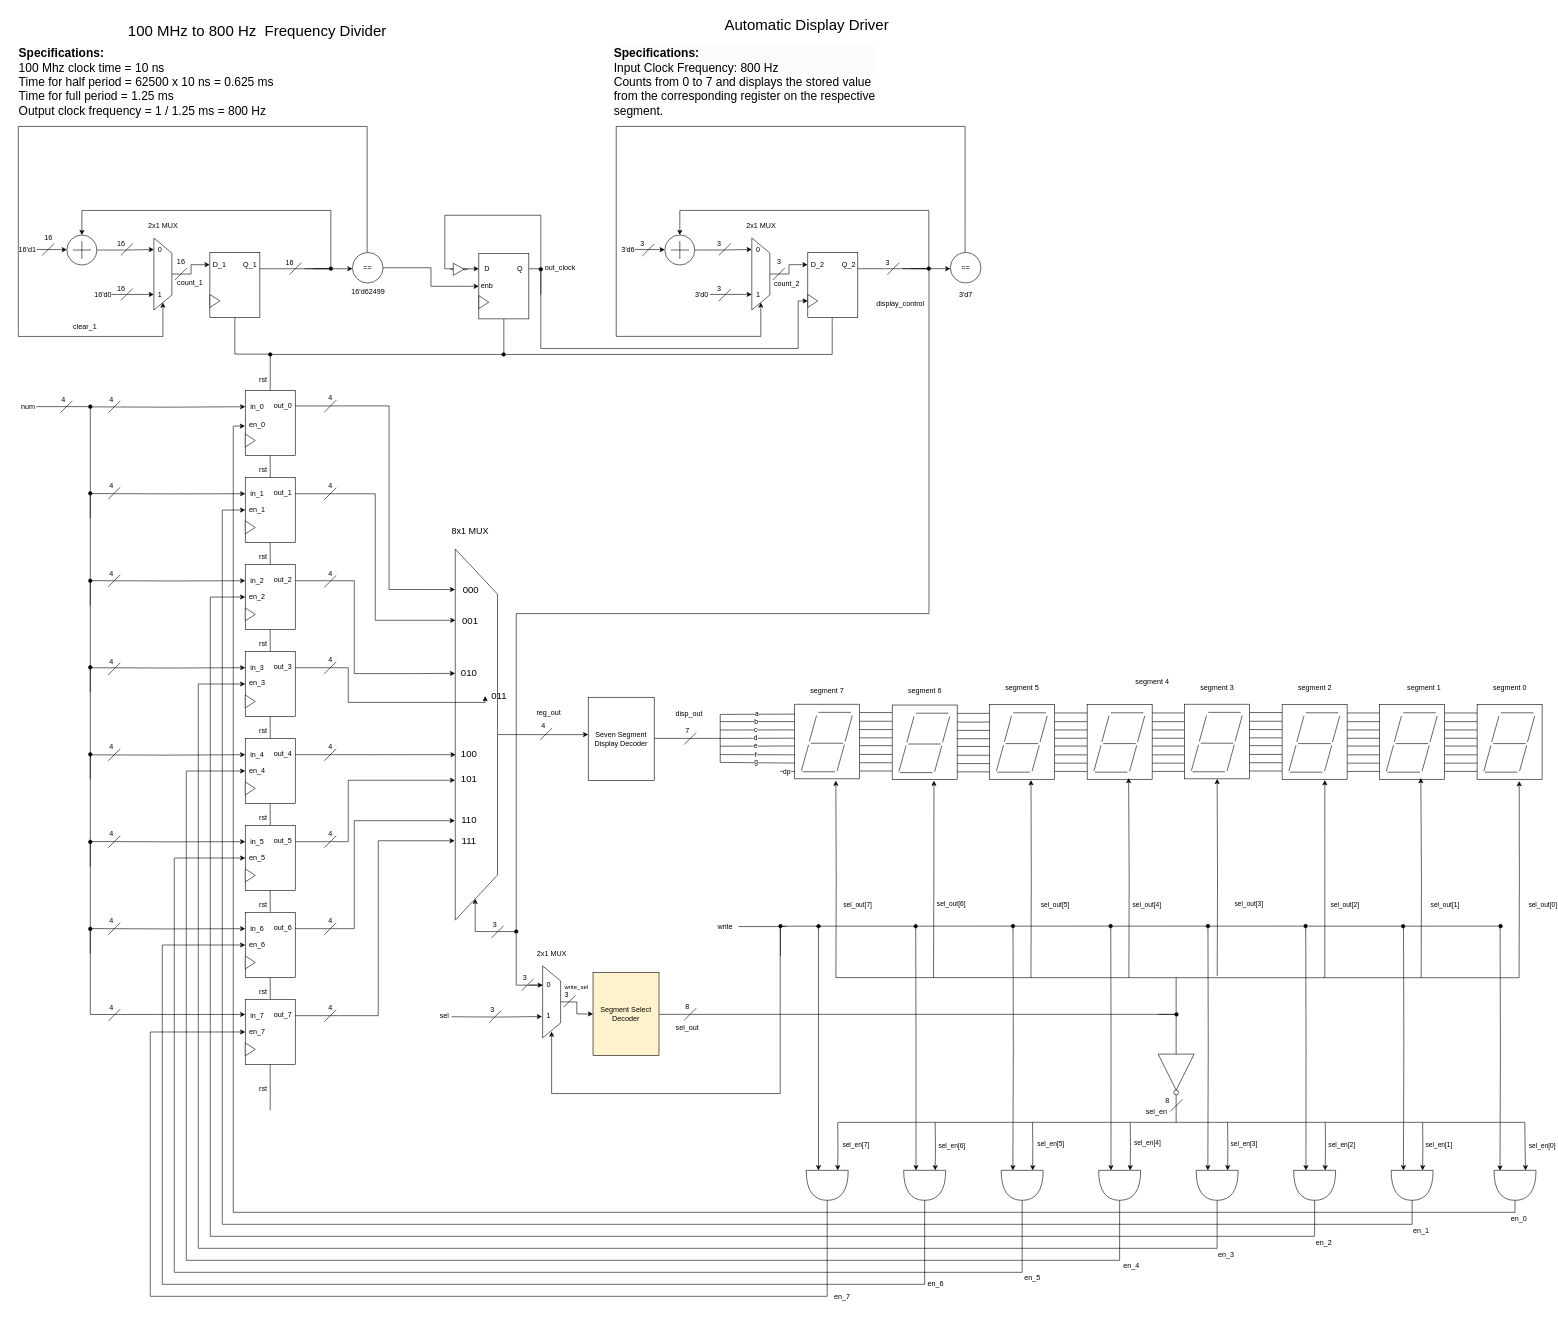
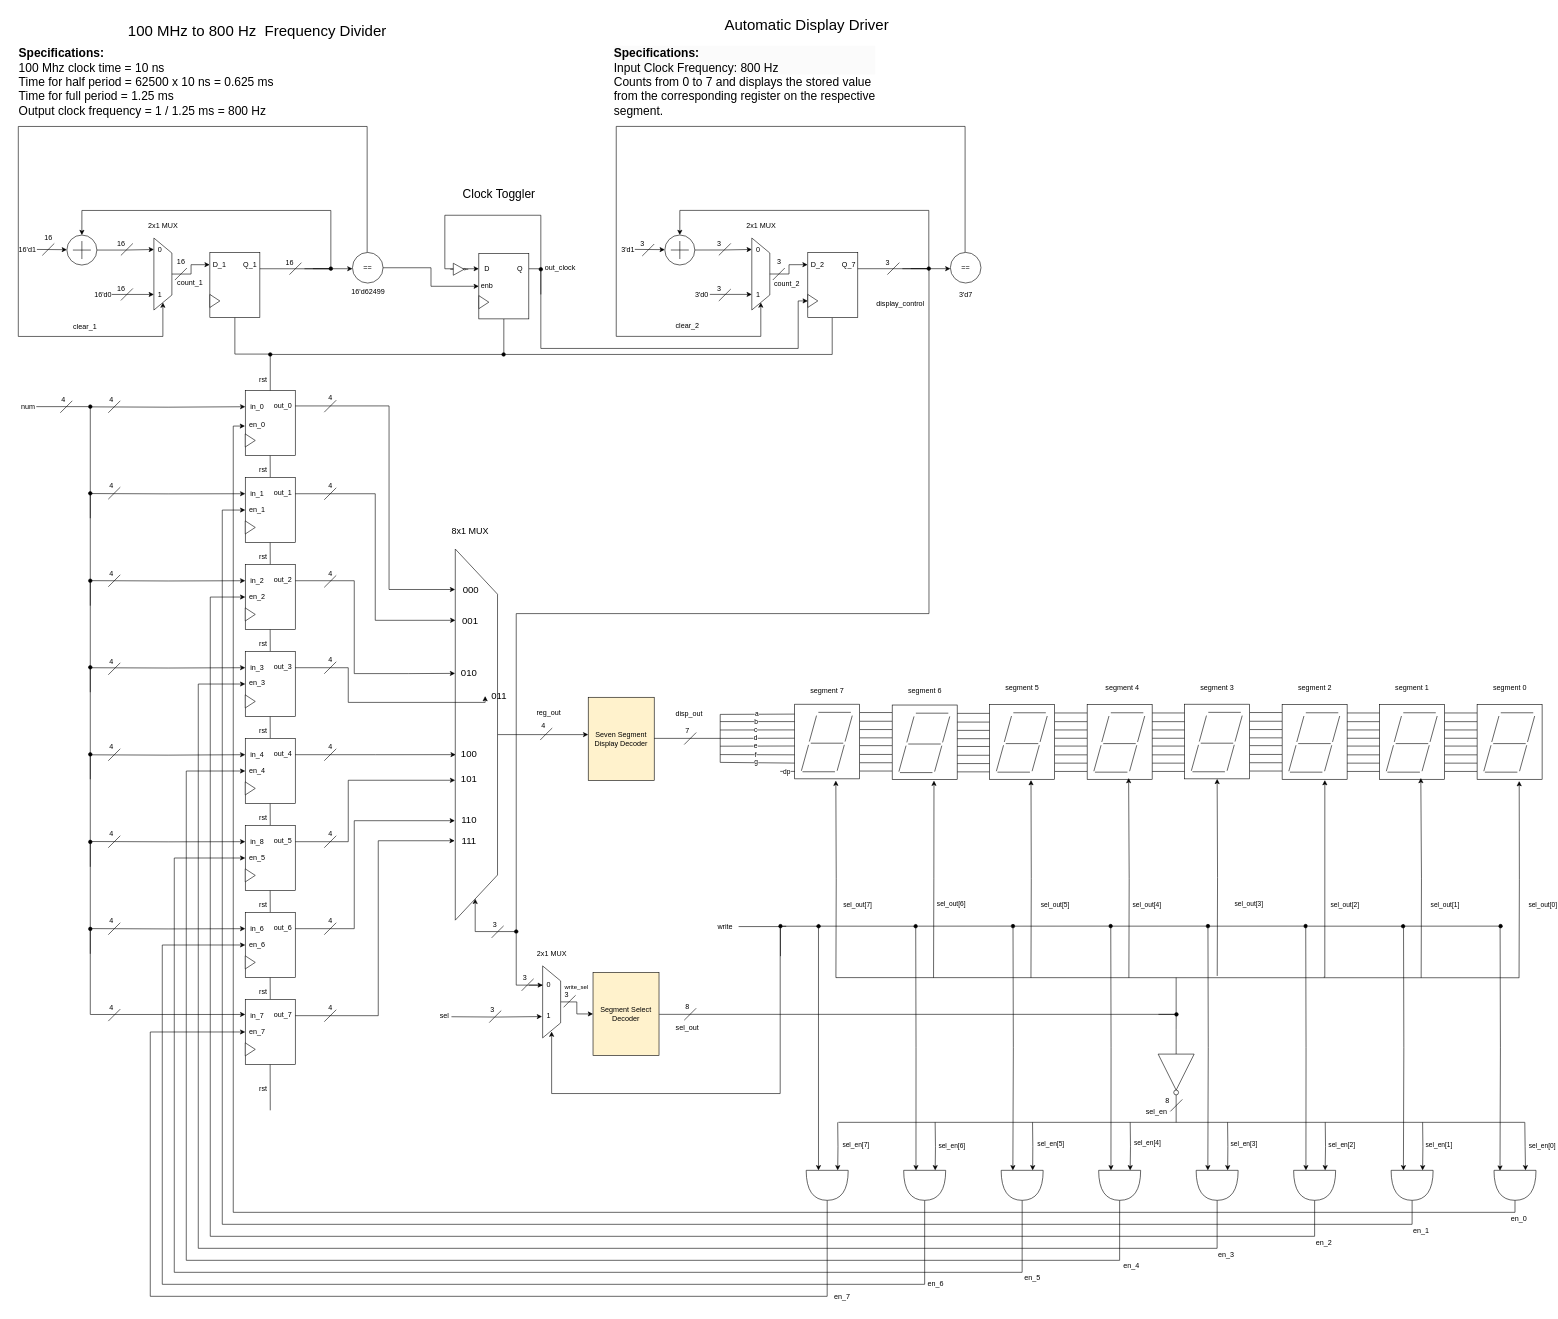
+ <mxCell id="399" value="&lt;font style=&quot;font-size: 20px;&quot;&gt;Clock &lt;font style=&quot;&quot;&gt;Toggler&lt;/font&gt;&lt;/font&gt;" style="text;html=1;align=center;verticalAlign=middle;resizable=0;points=[];autosize=1;strokeColor=none;fillColor=none;" vertex="1" parent="352"><mxGeometry x="731.67" y="271" width="140" height="40" as="geometry" /></mxCell>
- <mxCell id="413" value="3'd6" style="text;html=1;align=center;verticalAlign=middle;resizable=0;points=[];autosize=1;strokeColor=none;fillColor=none;" parent="1" vertex="1"><mxGeometry x="1020.67" y="399.92" width="50" height="30" as="geometry" /></mxCell>
+ <mxCell id="413" value="3'd1" style="text;html=1;align=center;verticalAlign=middle;resizable=0;points=[];autosize=1;strokeColor=none;fillColor=none;" parent="1" vertex="1"><mxGeometry x="1020.67" y="399.92" width="50" height="30" as="geometry" /></mxCell>
- <mxCell id="405" value="Q_2" style="text;html=1;align=center;verticalAlign=middle;resizable=0;points=[];autosize=1;strokeColor=none;fillColor=none;" parent="1" vertex="1"><mxGeometry x="1388.67" y="425.92" width="50" height="30" as="geometry" /></mxCell>
+ <mxCell id="405" value="Q_7" style="text;html=1;align=center;verticalAlign=middle;resizable=0;points=[];autosize=1;strokeColor=none;fillColor=none;" parent="1" vertex="1"><mxGeometry x="1388.67" y="425.92" width="50" height="30" as="geometry" /></mxCell>
+ <mxCell id="449" value="&lt;span style=&quot;color: rgb(0, 0, 0); font-family: Helvetica; font-size: 12px; font-style: normal; font-variant-ligatures: normal; font-variant-caps: normal; font-weight: 400; letter-spacing: normal; orphans: 2; text-align: center; text-indent: 0px; text-transform: none; widows: 2; word-spacing: 0px; -webkit-text-stroke-width: 0px; white-space: nowrap; background-color: rgb(251, 251, 251); text-decoration-thickness: initial; text-decoration-style: initial; text-decoration-color: initial; float: none; display: inline !important;&quot;&gt;clear_2&lt;/span&gt;" style="text;whiteSpace=wrap;html=1;" parent="1" vertex="1"><mxGeometry x="1123.67" y="528.67" width="70" height="40" as="geometry" /></mxCell>
- <mxCell id="445" value="segment 4" style="text;html=1;align=center;verticalAlign=middle;resizable=0;points=[];autosize=1;strokeColor=none;fillColor=none;" parent="1" vertex="1"><mxGeometry x="1880" y="1121.46" width="80" height="30" as="geometry" /></mxCell>
+ <mxCell id="445" value="segment 4" style="text;html=1;align=center;verticalAlign=middle;resizable=0;points=[];autosize=1;strokeColor=none;fillColor=none;" parent="1" vertex="1"><mxGeometry x="1830" y="1131.46" width="80" height="30" as="geometry" /></mxCell>
- <mxCell id="442" value="segment 1" style="text;html=1;align=center;verticalAlign=middle;resizable=0;points=[];autosize=1;strokeColor=none;fillColor=none;" parent="1" vertex="1"><mxGeometry x="2333.33" y="1131.46" width="80" height="30" as="geometry" /></mxCell>
+ <mxCell id="442" value="segment 1" style="text;html=1;align=center;verticalAlign=middle;resizable=0;points=[];autosize=1;strokeColor=none;fillColor=none;" parent="1" vertex="1"><mxGeometry x="2313.33" y="1131.46" width="80" height="30" as="geometry" /></mxCell>
- <mxCell id="86" value="&lt;div&gt;Seven Segment Display Decoder&lt;/div&gt;" style="rounded=0;whiteSpace=wrap;html=1;" parent="1" vertex="1"><mxGeometry x="980" y="1161.46" width="110" height="138.54" as="geometry" /></mxCell>
+ <mxCell id="86" value="&lt;div&gt;Seven Segment Display Decoder&lt;/div&gt;" style="rounded=0;whiteSpace=wrap;html=1;fillColor=#fff2cc;" parent="1" vertex="1"><mxGeometry x="980" y="1161.46" width="110" height="138.54" as="geometry" /></mxCell>
- <mxCell id="45" value="in_5" style="text;html=1;align=center;verticalAlign=middle;resizable=0;points=[];autosize=1;strokeColor=none;fillColor=none;container=0;" parent="1" vertex="1"><mxGeometry x="403" y="1387.25" width="50" height="30" as="geometry" /></mxCell>
+ <mxCell id="45" value="in_8" style="text;html=1;align=center;verticalAlign=middle;resizable=0;points=[];autosize=1;strokeColor=none;fillColor=none;container=0;" parent="1" vertex="1"><mxGeometry x="403" y="1387.25" width="50" height="30" as="geometry" /></mxCell>
